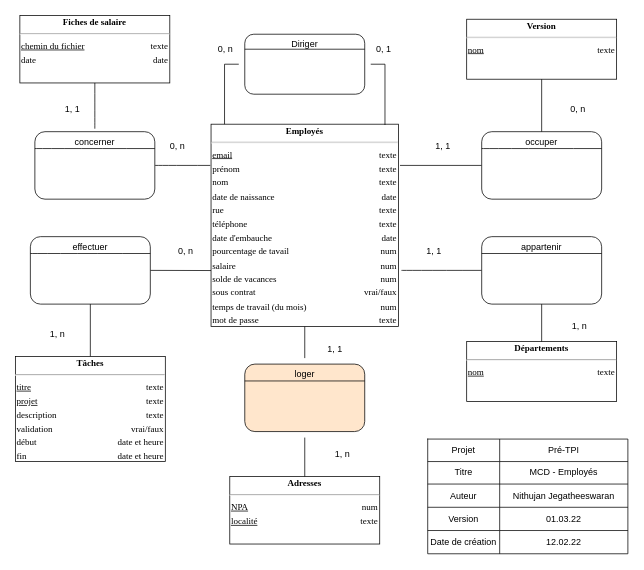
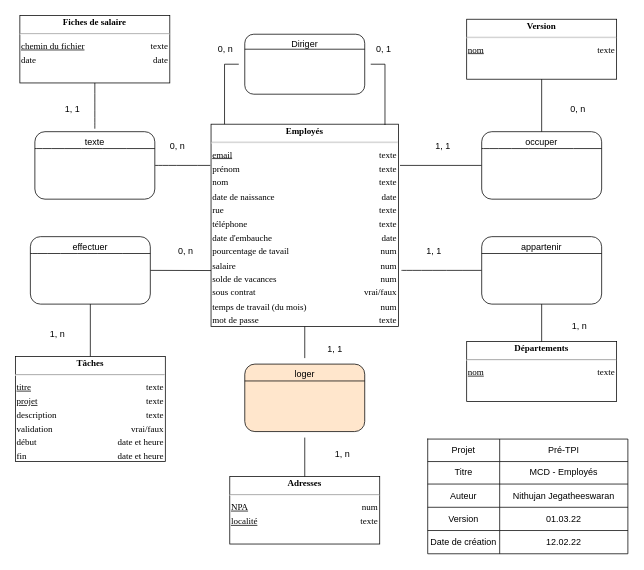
- <mxCell id="57" value="concerner" style="rounded=1;whiteSpace=wrap;html=1;verticalAlign=top;hachureGap=4;pointerEvents=0;" parent="1" vertex="1"><mxGeometry x="46" y="175" width="160" height="90" as="geometry" /></mxCell>
+ <mxCell id="57" value="texte" style="rounded=1;whiteSpace=wrap;html=1;verticalAlign=top;hachureGap=4;pointerEvents=0;" parent="1" vertex="1"><mxGeometry x="46" y="175" width="160" height="90" as="geometry" /></mxCell>
